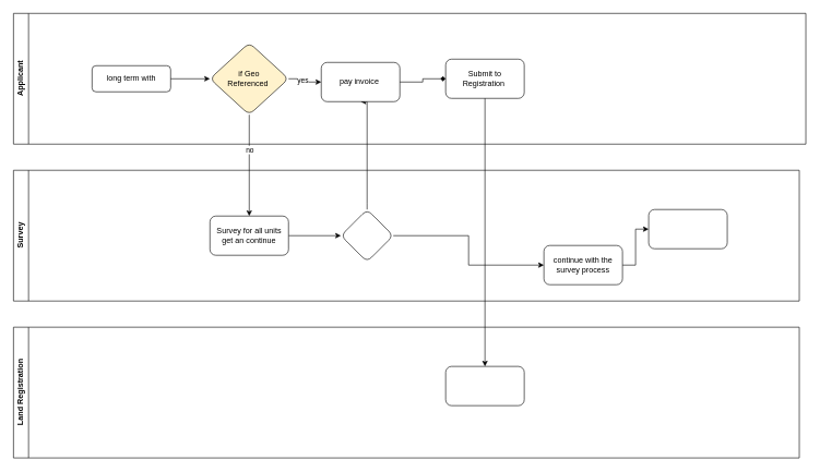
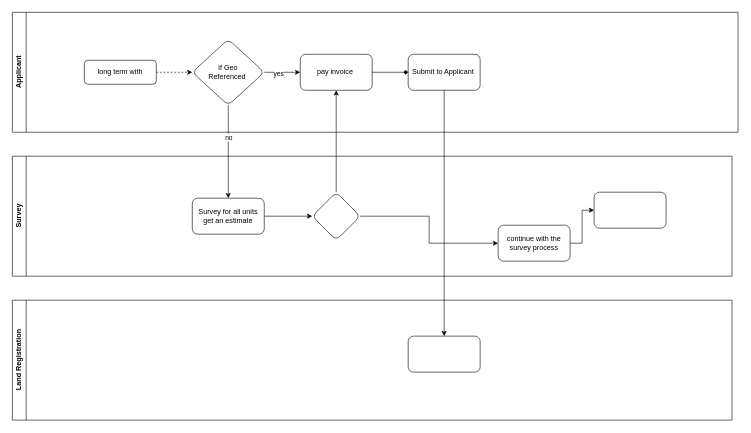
- <mxCell id="9" value="" style="edgeStyle=orthogonalEdgeStyle;rounded=0;orthogonalLoop=1;jettySize=auto;html=1;" edge="1" parent="5" source="6" target="7"><mxGeometry relative="1" as="geometry" /></mxCell>
+ <mxCell id="9" value="" style="edgeStyle=orthogonalEdgeStyle;rounded=0;orthogonalLoop=1;jettySize=auto;html=1;dashed=1;" edge="1" parent="5" source="6" target="7"><mxGeometry relative="1" as="geometry" /></mxCell>
- <mxCell id="7" value="if Geo&lt;br&gt;Referenced&amp;nbsp;" style="rhombus;whiteSpace=wrap;html=1;rounded=1;glass=0;strokeWidth=1;shadow=0;fillColor=#fff2cc;" vertex="1" parent="5"><mxGeometry x="300" y="45" width="120" height="110" as="geometry" /></mxCell>
+ <mxCell id="7" value="if Geo&lt;br&gt;Referenced&amp;nbsp;" style="rhombus;whiteSpace=wrap;html=1;rounded=1;glass=0;strokeWidth=1;shadow=0;" vertex="1" parent="5"><mxGeometry x="300" y="45" width="120" height="110" as="geometry" /></mxCell>
- <mxCell id="21" value="Submit to Registration&amp;nbsp;" style="whiteSpace=wrap;html=1;rounded=1;glass=0;strokeWidth=1;shadow=0;" vertex="1" parent="20"><mxGeometry x="660" y="-410" width="120" height="60" as="geometry" /></mxCell>
+ <mxCell id="21" value="Submit to Applicant&amp;nbsp;" style="whiteSpace=wrap;html=1;rounded=1;glass=0;strokeWidth=1;shadow=0;" vertex="1" parent="20"><mxGeometry x="660" y="-410" width="120" height="60" as="geometry" /></mxCell>
- <mxCell id="8" value="pay invoice&amp;nbsp;" style="whiteSpace=wrap;html=1;rounded=1;glass=0;strokeWidth=1;shadow=0;" vertex="1" parent="5"><mxGeometry x="470" y="75" width="120" height="60" as="geometry" /></mxCell>
+ <mxCell id="8" value="pay invoice&amp;nbsp;" style="whiteSpace=wrap;html=1;rounded=1;glass=0;strokeWidth=1;shadow=0;" vertex="1" parent="5"><mxGeometry x="480" y="70" width="120" height="60" as="geometry" /></mxCell>
- <mxCell id="14" value="Survey for all units&lt;br&gt;get an continue" style="whiteSpace=wrap;html=1;rounded=1;glass=0;strokeWidth=1;shadow=0;" vertex="1" parent="12"><mxGeometry x="300" y="70" width="120" height="60" as="geometry" /></mxCell>
+ <mxCell id="14" value="Survey for all units&lt;br&gt;get an estimate" style="whiteSpace=wrap;html=1;rounded=1;glass=0;strokeWidth=1;shadow=0;" vertex="1" parent="12"><mxGeometry x="300" y="70" width="120" height="60" as="geometry" /></mxCell>
